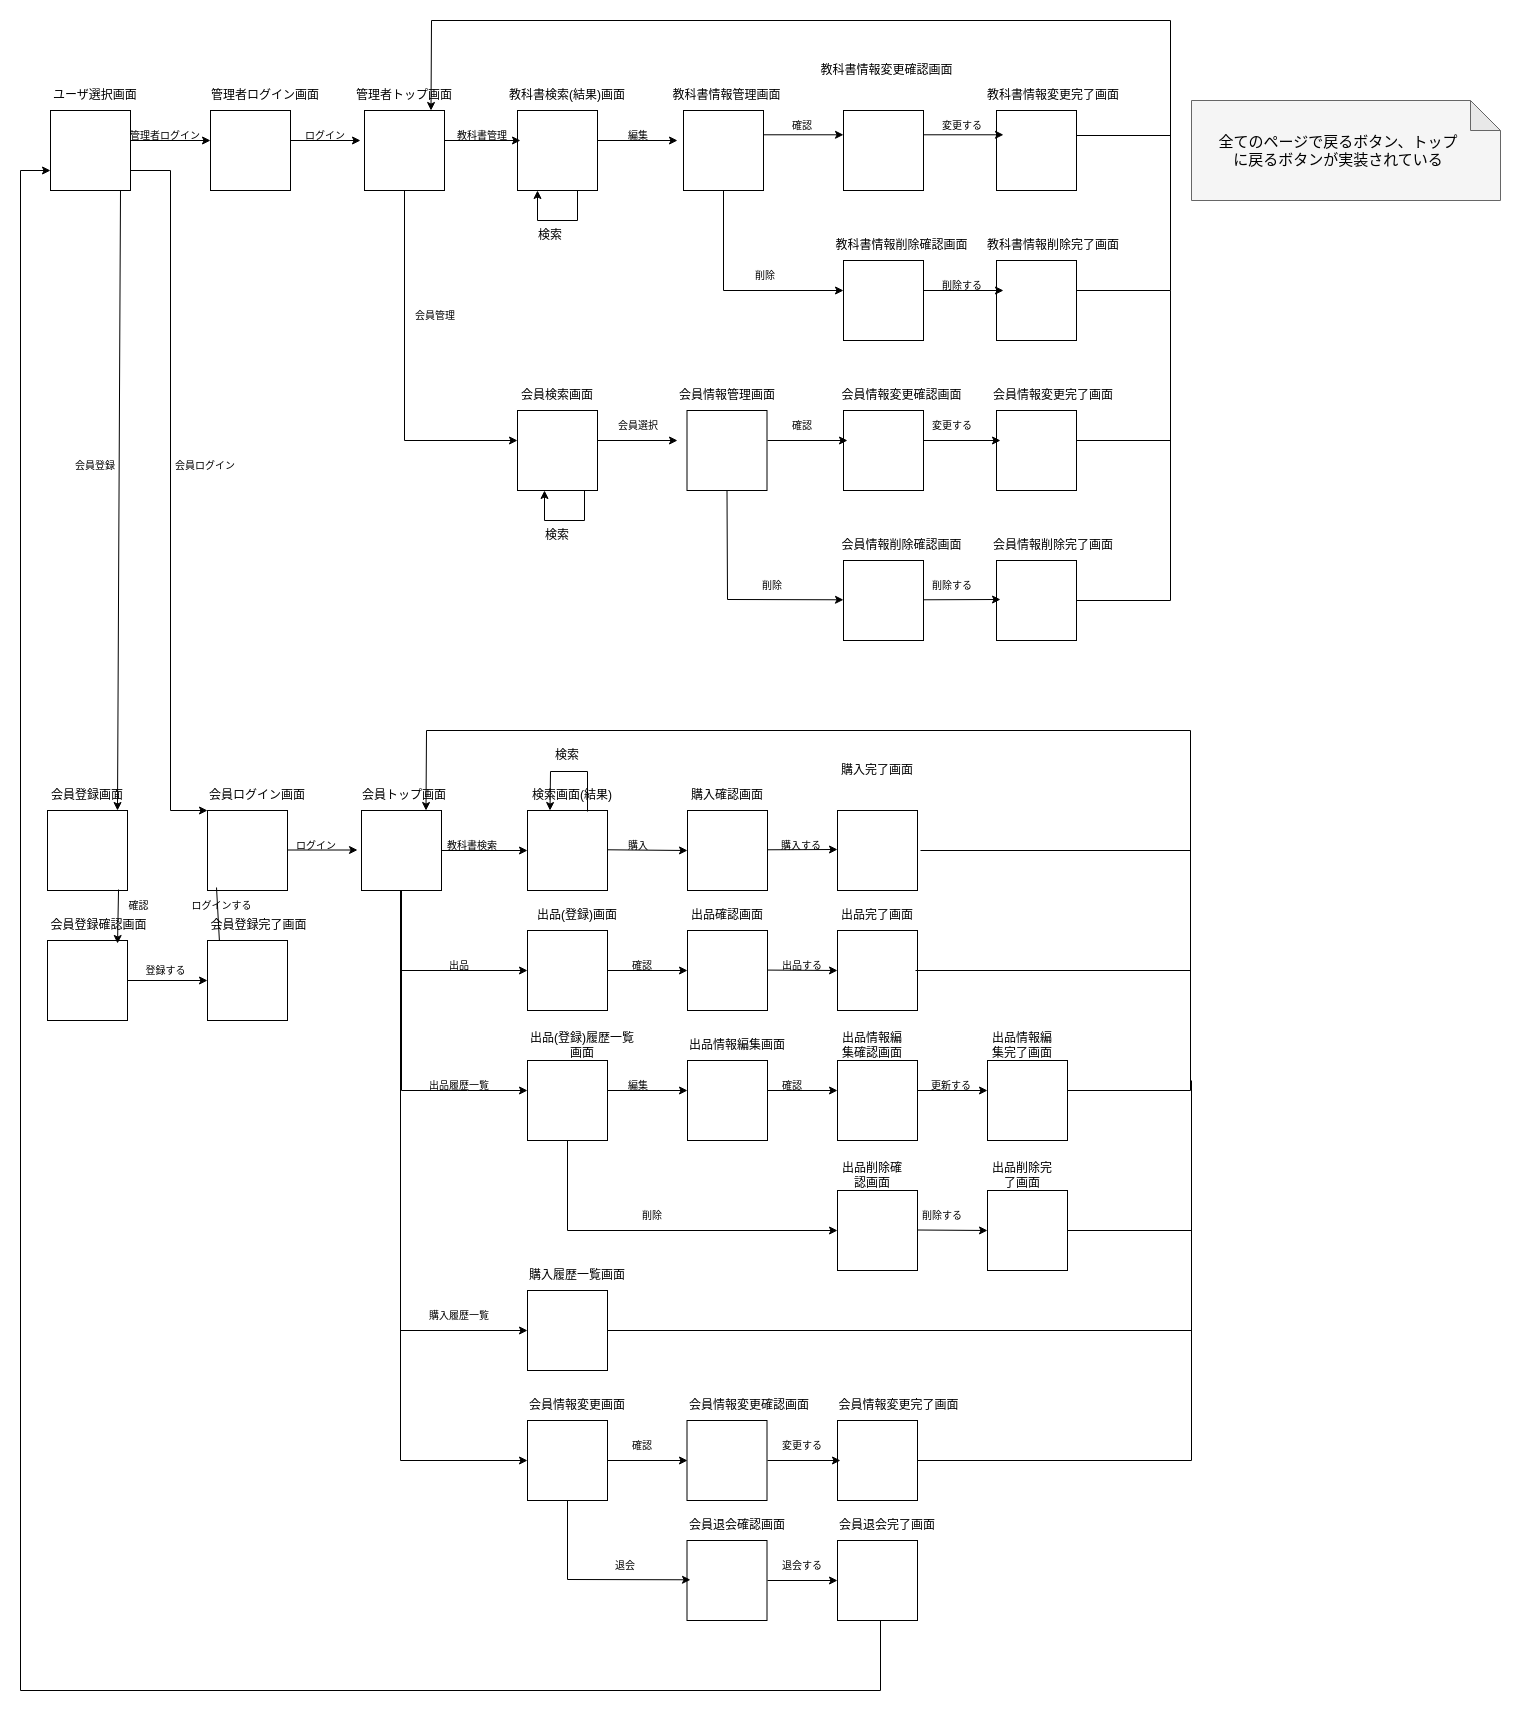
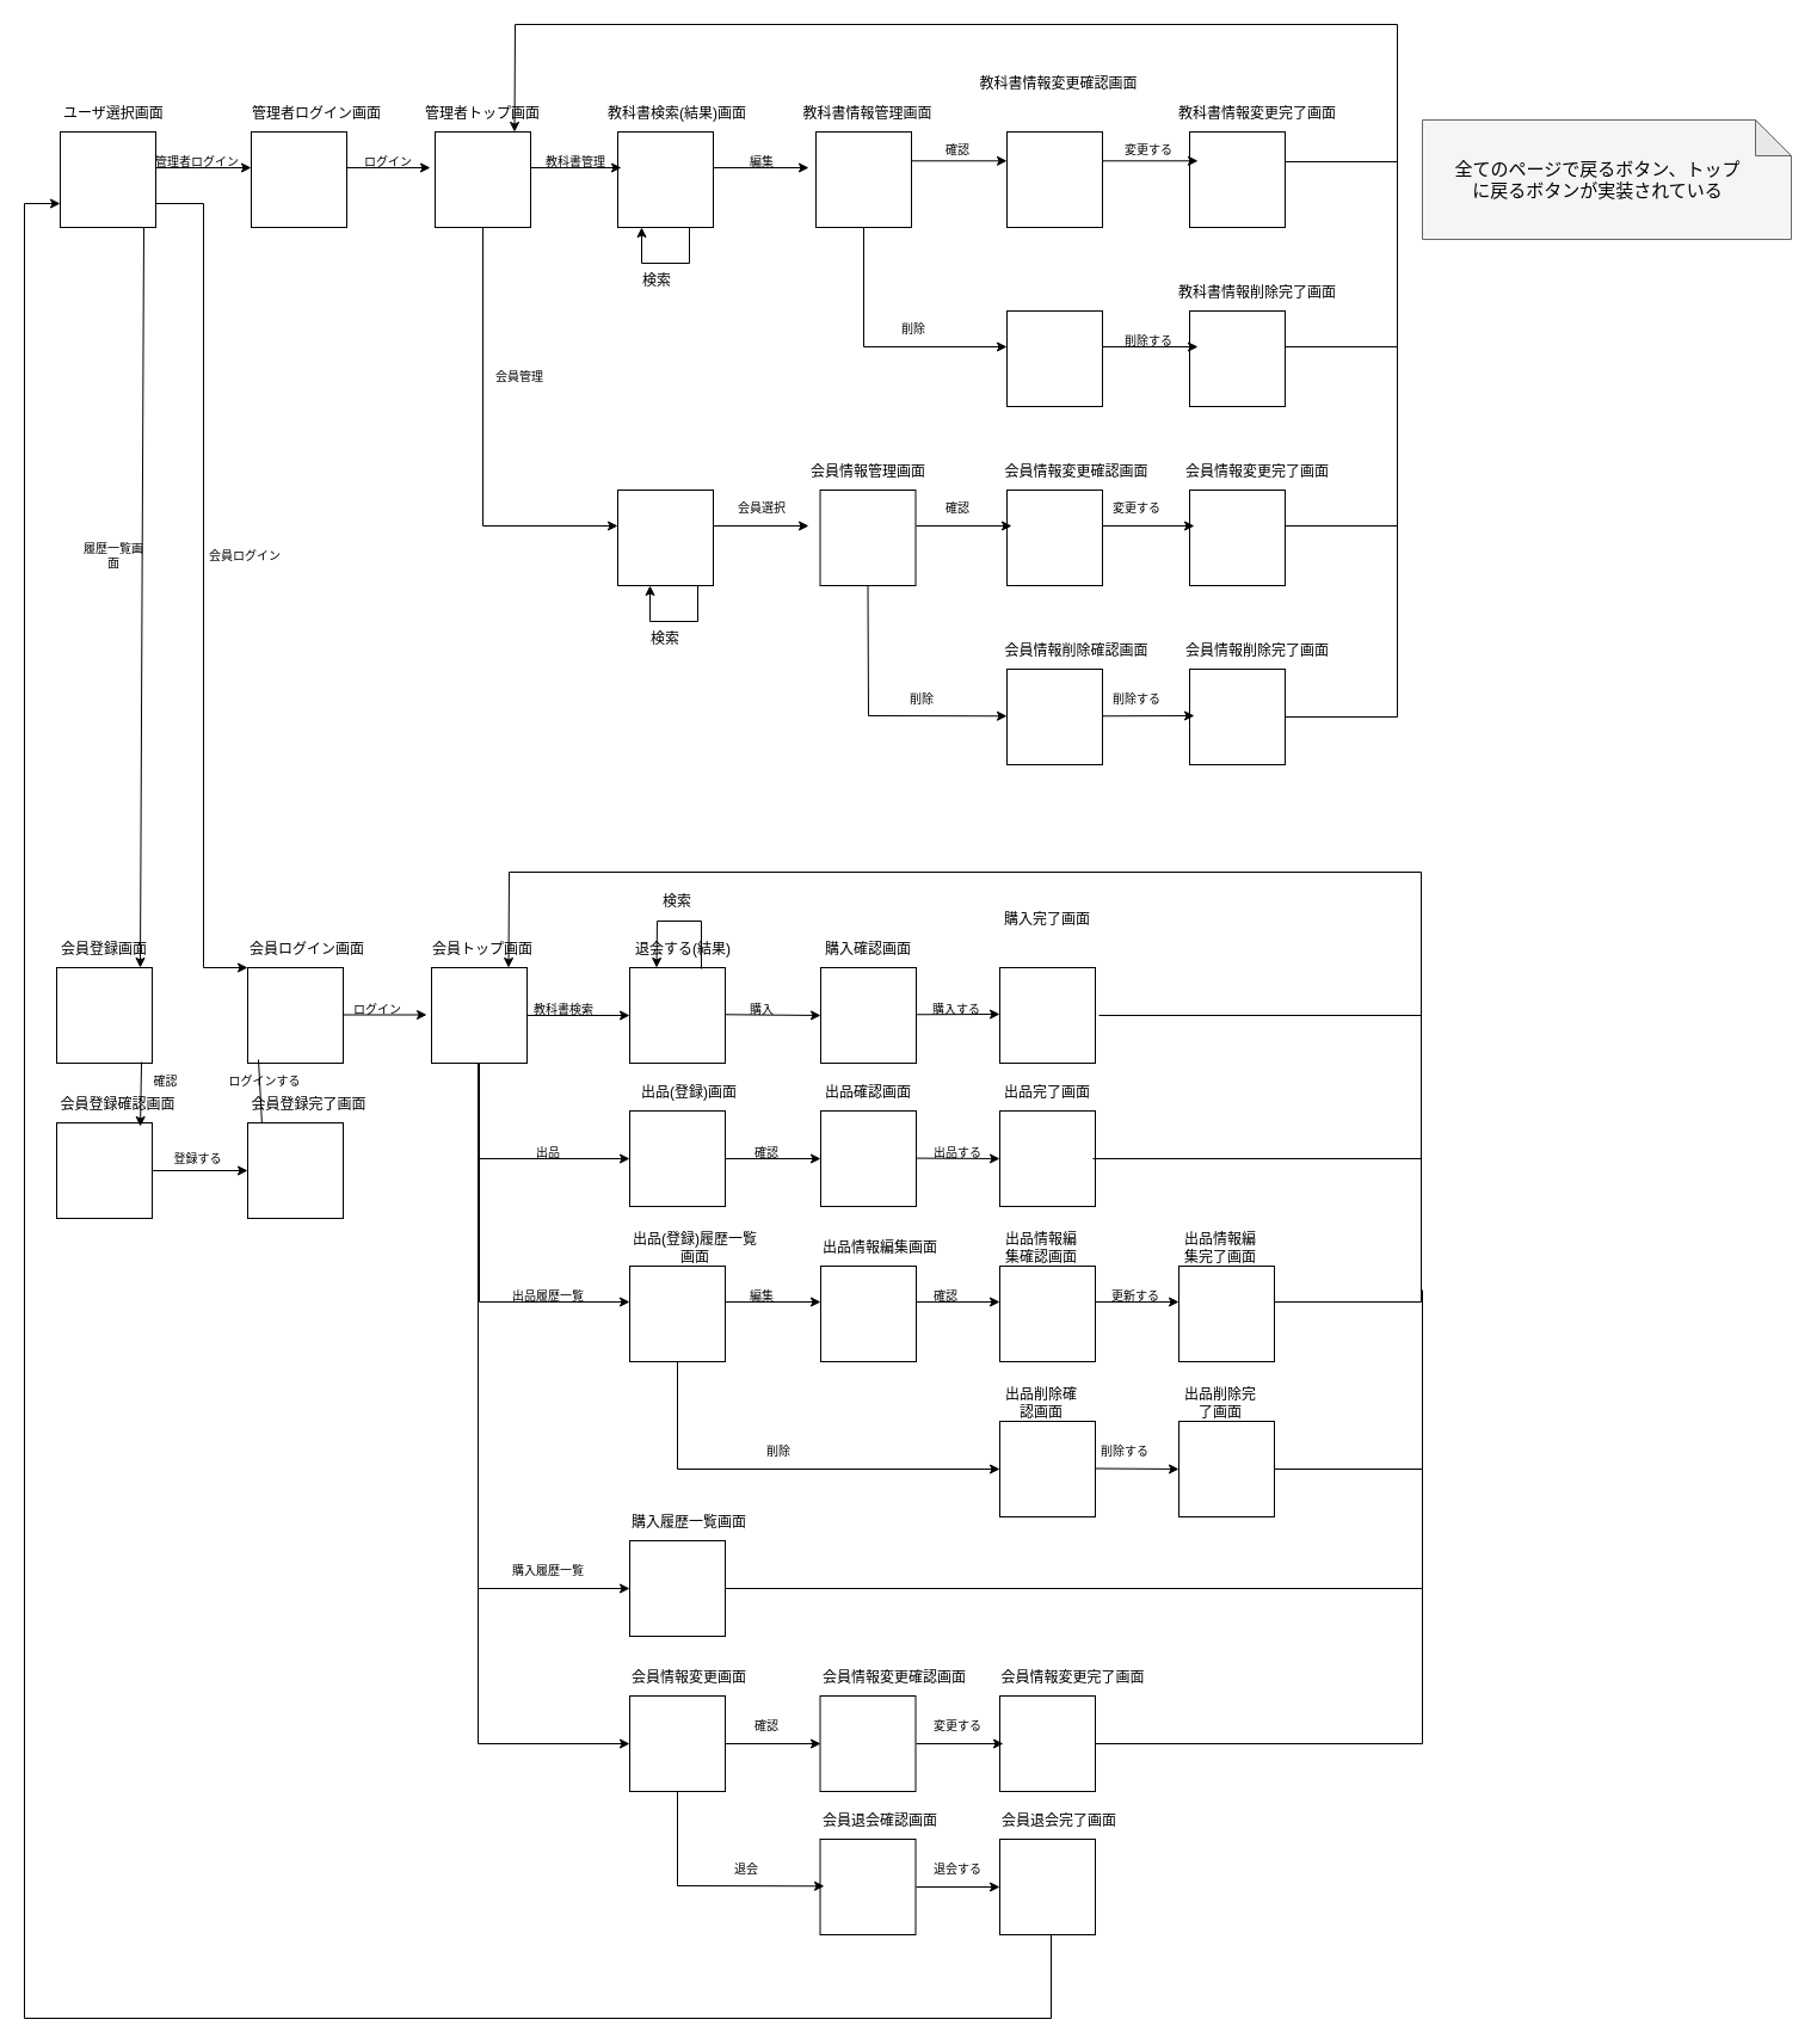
- <mxCell id="70" value="教科書情報削除確認画面" style="text;html=1;strokeColor=none;fillColor=none;align=center;verticalAlign=middle;whiteSpace=wrap;rounded=0;" parent="1" vertex="1"><mxGeometry x="830" y="230" width="143" height="30" as="geometry" /></mxCell>
- <mxCell id="84" value="会員検索画面" style="text;html=1;strokeColor=none;fillColor=none;align=center;verticalAlign=middle;whiteSpace=wrap;rounded=0;" parent="1" vertex="1"><mxGeometry x="504" y="380" width="106" height="30" as="geometry" /></mxCell>
- <mxCell id="12" value="会員登録" style="text;html=1;strokeColor=none;fillColor=none;align=center;verticalAlign=middle;whiteSpace=wrap;rounded=0;fontSize=10;" parent="1" vertex="1"><mxGeometry x="65" y="450" width="60" height="30" as="geometry" /></mxCell>
+ <mxCell id="12" value="履歴一覧画面" style="text;html=1;strokeColor=none;fillColor=none;align=center;verticalAlign=middle;whiteSpace=wrap;rounded=0;fontSize=10;" parent="1" vertex="1"><mxGeometry x="65" y="450" width="60" height="30" as="geometry" /></mxCell>
- <mxCell id="23" value="検索画面(結果)" style="text;html=1;strokeColor=none;fillColor=none;align=center;verticalAlign=middle;whiteSpace=wrap;rounded=0;" parent="1" vertex="1"><mxGeometry x="527" y="780" width="90" height="30" as="geometry" /></mxCell>
+ <mxCell id="23" value="退会する(結果)" style="text;html=1;strokeColor=none;fillColor=none;align=center;verticalAlign=middle;whiteSpace=wrap;rounded=0;" parent="1" vertex="1"><mxGeometry x="527" y="780" width="90" height="30" as="geometry" /></mxCell>
